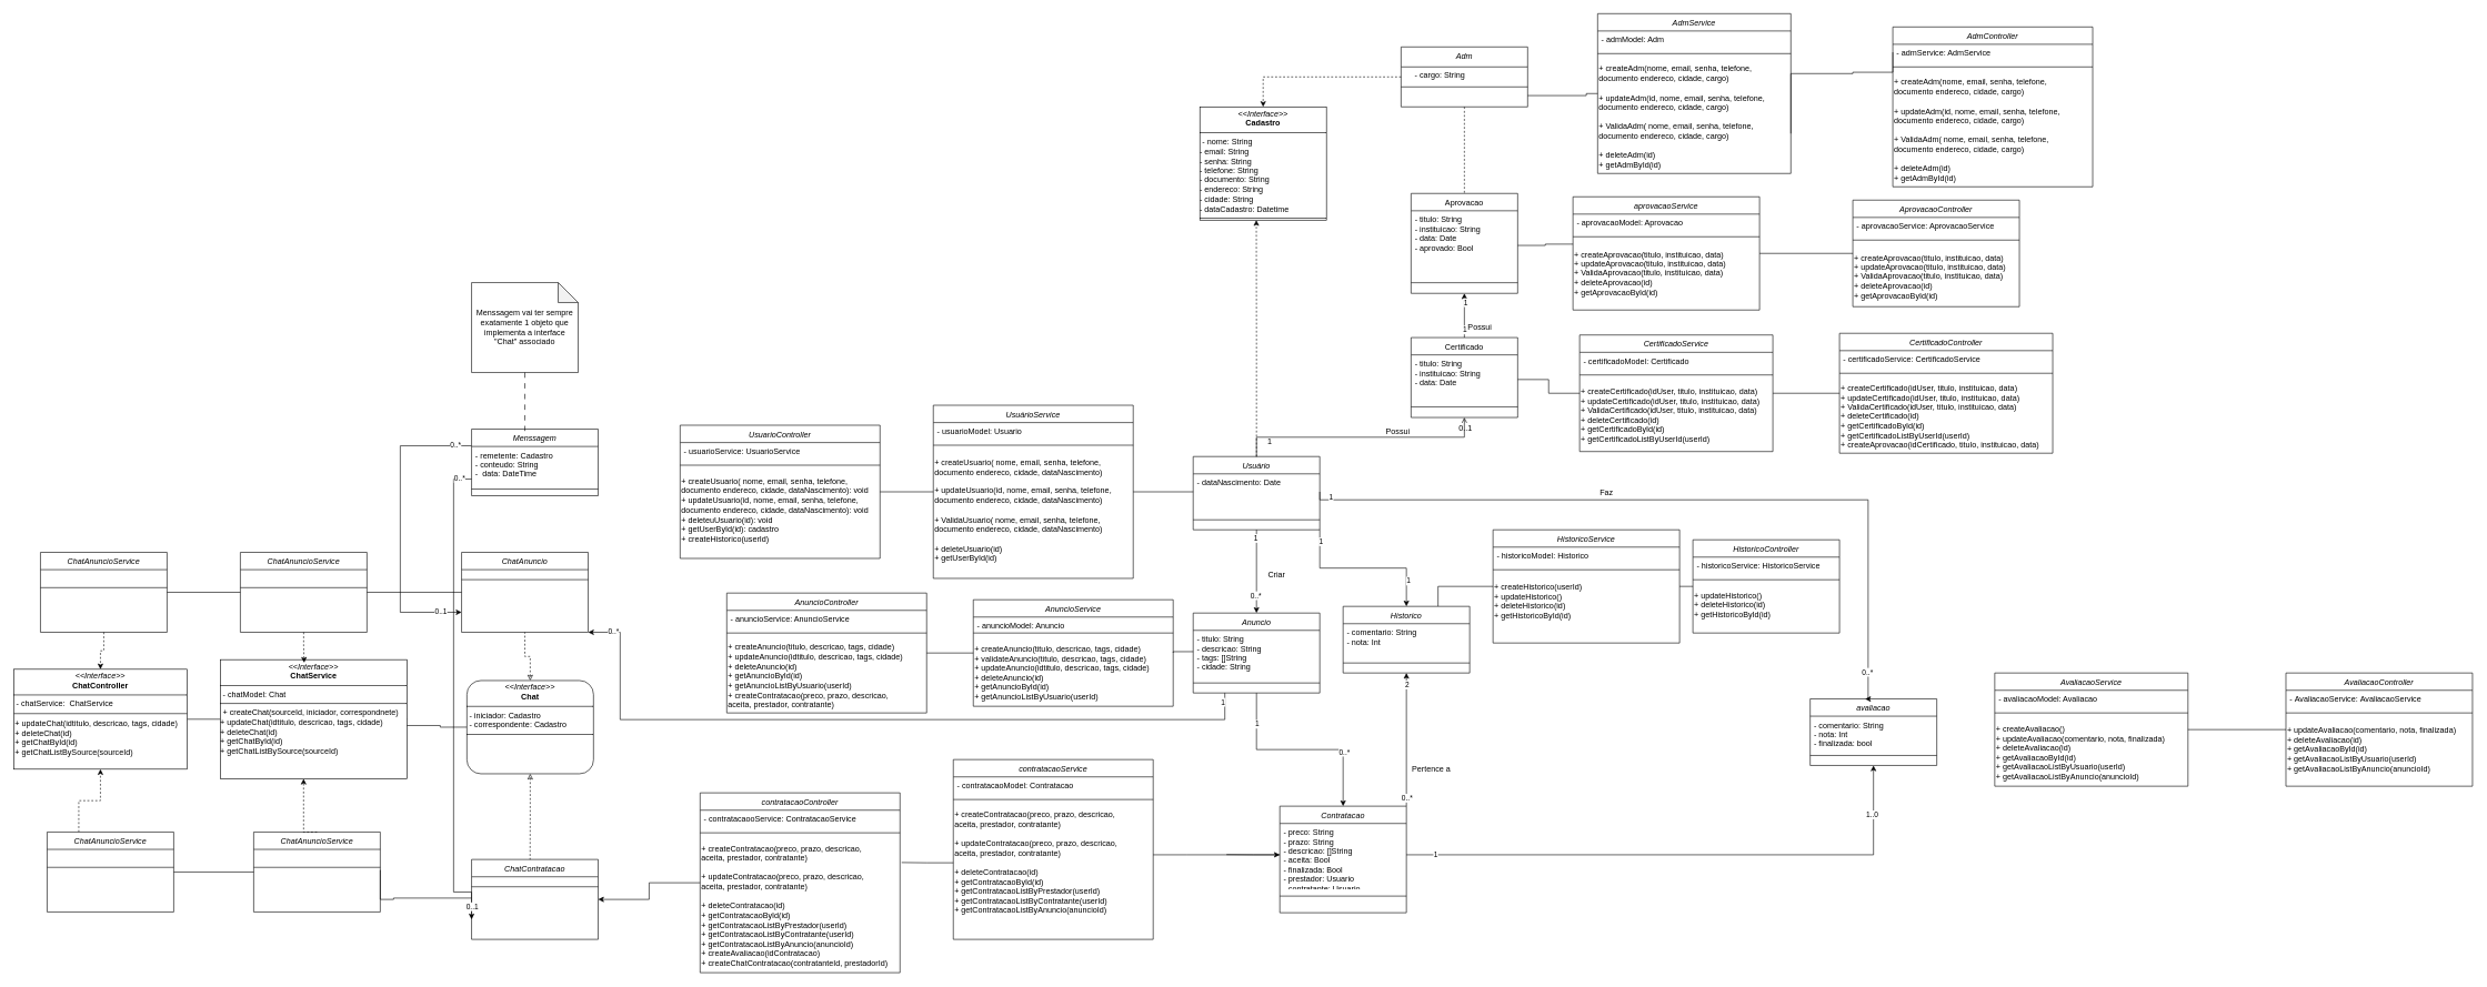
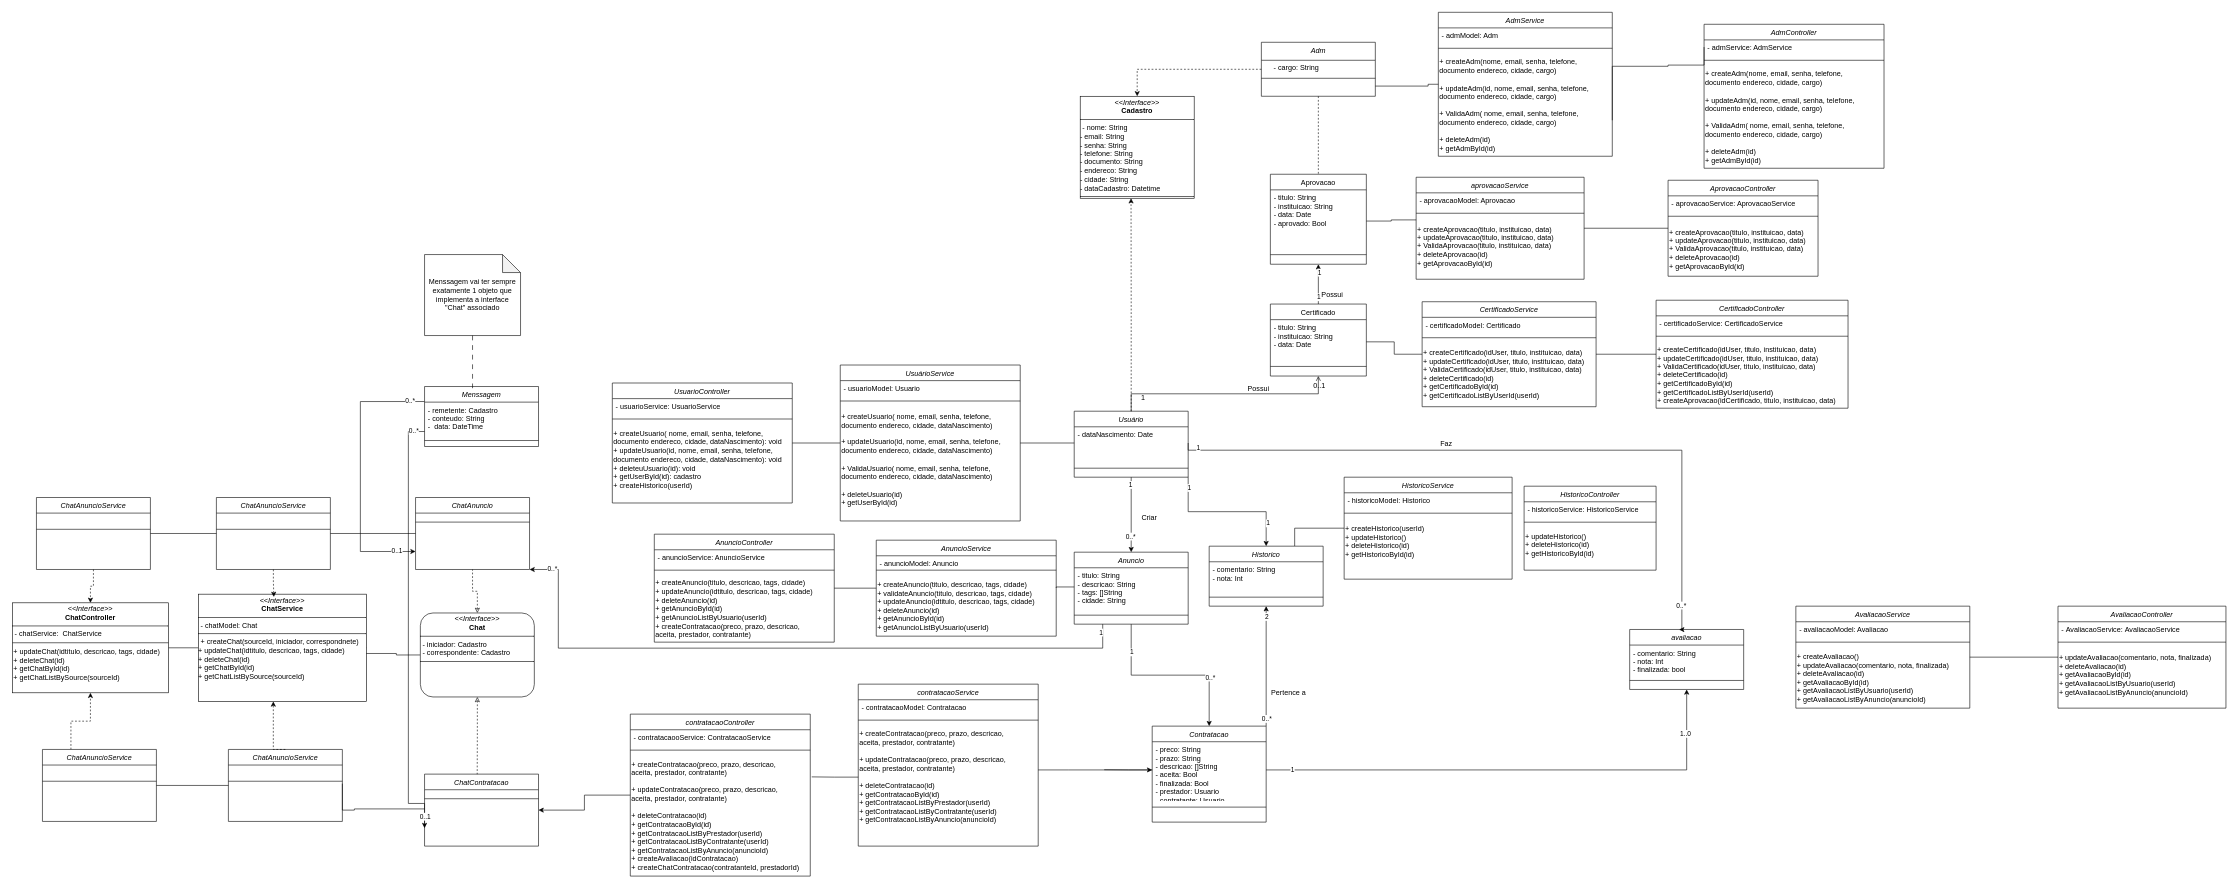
- <mxCell id="129" style="edgeStyle=orthogonalEdgeStyle;rounded=0;orthogonalLoop=1;jettySize=auto;html=1;exitX=1;exitY=0.5;exitDx=0;exitDy=0;entryX=0;entryY=0.5;entryDx=0;entryDy=0;endArrow=none;startFill=0;" edge="1" parent="1" source="130" target="134"><mxGeometry relative="1" as="geometry" /></mxCell>
